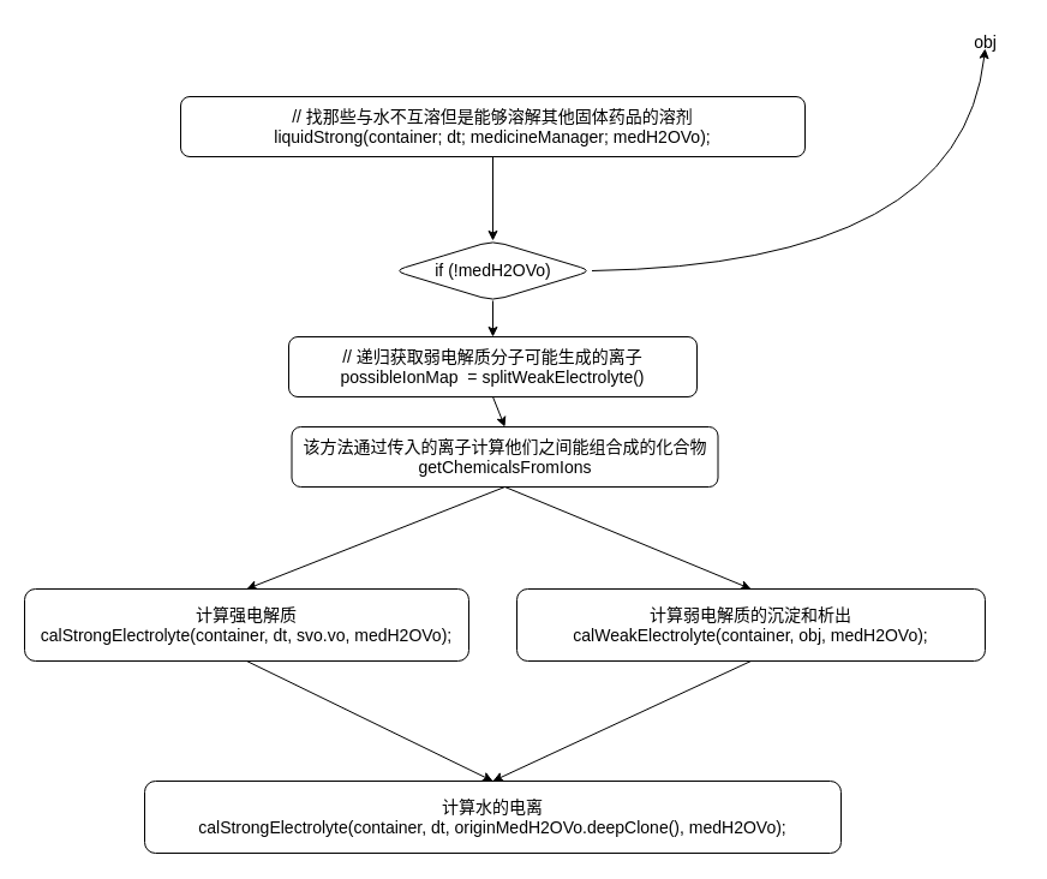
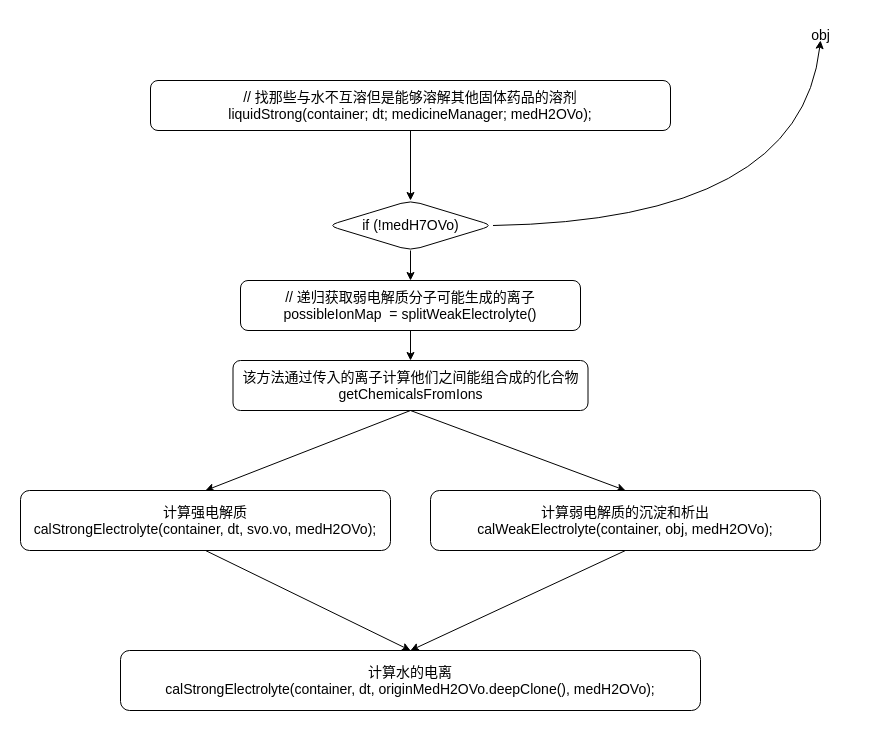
- <mxCell id="5" value="if (!medH2OVo)" style="rhombus;whiteSpace=wrap;rounded=1;fontSize=14;" parent="1" vertex="1"><mxGeometry x="327.5" y="200" width="165" height="50" as="geometry" /></mxCell>
+ <mxCell id="5" value="if (!medH7OVo)" style="rhombus;whiteSpace=wrap;rounded=1;fontSize=14;" parent="1" vertex="1"><mxGeometry x="327.5" y="200" width="165" height="50" as="geometry" /></mxCell>
- <mxCell id="12" value="该方法通过传入的离子计算他们之间能组合成的化合物&#10;getChemicalsFromIons" style="whiteSpace=wrap;rounded=1;labelBorderColor=none;fontSize=14;" parent="1" vertex="1"><mxGeometry x="242.5" y="355" width="355" height="50" as="geometry" /></mxCell>
+ <mxCell id="12" value="该方法通过传入的离子计算他们之间能组合成的化合物&#10;getChemicalsFromIons" style="whiteSpace=wrap;rounded=1;labelBorderColor=none;fontSize=14;" parent="1" vertex="1"><mxGeometry x="232.5" y="360" width="355" height="50" as="geometry" /></mxCell>
